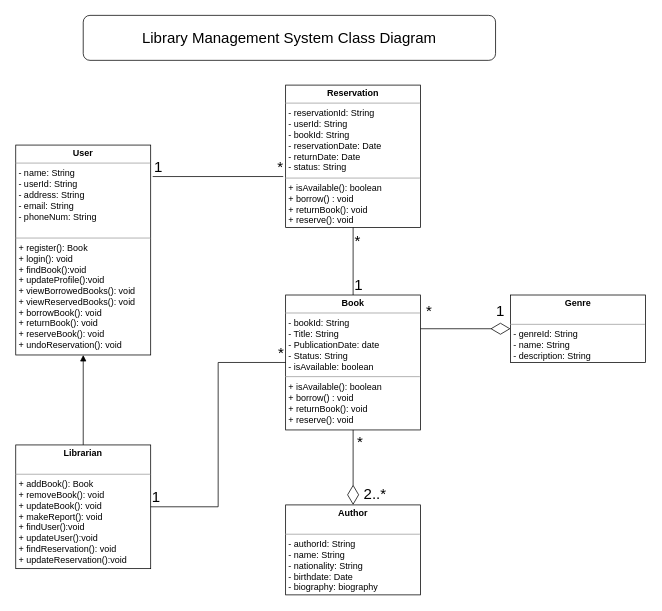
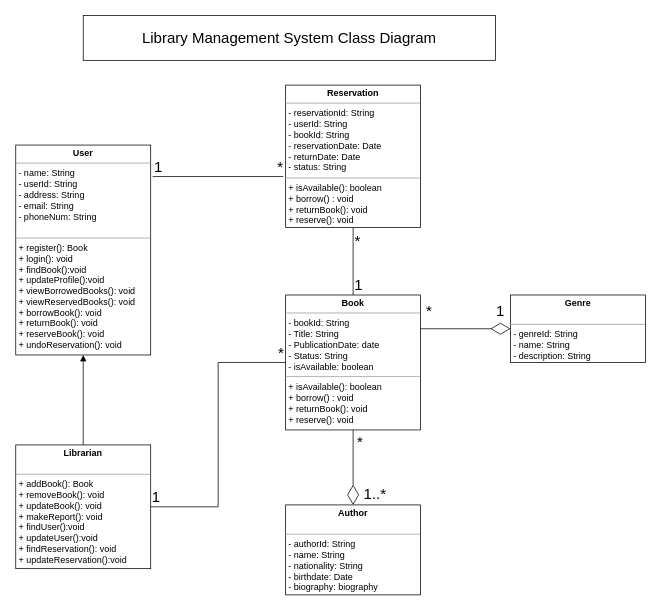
- <mxCell id="24" value="Library Management System Class Diagram" style="whiteSpace=wrap;html=1;fontSize=20;rounded=1;" vertex="1" parent="1"><mxGeometry x="110" y="20" width="550" height="60" as="geometry" /></mxCell>
+ <mxCell id="24" value="Library Management System Class Diagram" style="rounded=0;whiteSpace=wrap;html=1;fontSize=20;" vertex="1" parent="1"><mxGeometry x="110" y="20" width="550" height="60" as="geometry" /></mxCell>
- <mxCell id="23" value="2..*" style="edgeLabel;html=1;align=center;verticalAlign=middle;resizable=0;points=[];fontSize=20;" vertex="1" connectable="0" parent="1"><mxGeometry x="599.998" y="493" as="geometry"><mxPoint x="-101" y="164" as="offset" /></mxGeometry></mxCell>
+ <mxCell id="23" value="1..*" style="edgeLabel;html=1;align=center;verticalAlign=middle;resizable=0;points=[];fontSize=20;" vertex="1" connectable="0" parent="1"><mxGeometry x="599.998" y="493" as="geometry"><mxPoint x="-101" y="164" as="offset" /></mxGeometry></mxCell>
